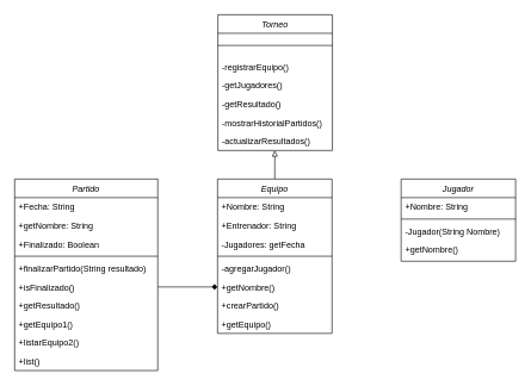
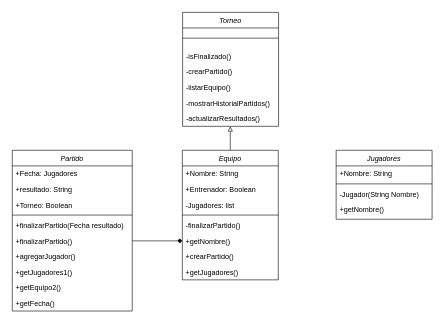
- <mxCell id="4" value="-registrarEquipo()" style="text;align=left;verticalAlign=top;spacingLeft=4;spacingRight=4;overflow=hidden;rotatable=0;points=[[0,0.5],[1,0.5]];portConstraint=eastwest;" parent="2" vertex="1"><mxGeometry y="60" width="160" height="26" as="geometry" /></mxCell>
+ <mxCell id="4" value="-isFinalizado()" style="text;align=left;verticalAlign=top;spacingLeft=4;spacingRight=4;overflow=hidden;rotatable=0;points=[[0,0.5],[1,0.5]];portConstraint=eastwest;" parent="2" vertex="1"><mxGeometry y="60" width="160" height="26" as="geometry" /></mxCell>
- <mxCell id="5" value="-getJugadores()" style="text;align=left;verticalAlign=top;spacingLeft=4;spacingRight=4;overflow=hidden;rotatable=0;points=[[0,0.5],[1,0.5]];portConstraint=eastwest;" parent="2" vertex="1"><mxGeometry y="86" width="160" height="26" as="geometry" /></mxCell>
+ <mxCell id="5" value="-crearPartido()" style="text;align=left;verticalAlign=top;spacingLeft=4;spacingRight=4;overflow=hidden;rotatable=0;points=[[0,0.5],[1,0.5]];portConstraint=eastwest;" parent="2" vertex="1"><mxGeometry y="86" width="160" height="26" as="geometry" /></mxCell>
- <mxCell id="6" value="-getResultado()" style="text;align=left;verticalAlign=top;spacingLeft=4;spacingRight=4;overflow=hidden;rotatable=0;points=[[0,0.5],[1,0.5]];portConstraint=eastwest;" parent="2" vertex="1"><mxGeometry y="112" width="160" height="26" as="geometry" /></mxCell>
+ <mxCell id="6" value="-listarEquipo()" style="text;align=left;verticalAlign=top;spacingLeft=4;spacingRight=4;overflow=hidden;rotatable=0;points=[[0,0.5],[1,0.5]];portConstraint=eastwest;" parent="2" vertex="1"><mxGeometry y="112" width="160" height="26" as="geometry" /></mxCell>
- <mxCell id="19" value="Jugador" style="swimlane;fontStyle=2;align=center;verticalAlign=top;childLayout=stackLayout;horizontal=1;startSize=26;horizontalStack=0;resizeParent=1;resizeLast=0;collapsible=1;marginBottom=0;rounded=0;shadow=0;strokeWidth=1;" parent="1" vertex="1"><mxGeometry x="560" y="250" width="160" height="115" as="geometry"><mxRectangle x="230" y="140" width="160" height="26" as="alternateBounds" /></mxGeometry></mxCell>
+ <mxCell id="19" value="Jugadores" style="swimlane;fontStyle=2;align=center;verticalAlign=top;childLayout=stackLayout;horizontal=1;startSize=26;horizontalStack=0;resizeParent=1;resizeLast=0;collapsible=1;marginBottom=0;rounded=0;shadow=0;strokeWidth=1;" parent="1" vertex="1"><mxGeometry x="560" y="250" width="160" height="115" as="geometry"><mxRectangle x="230" y="140" width="160" height="26" as="alternateBounds" /></mxGeometry></mxCell>
- <mxCell id="25" value="+Fecha: String" style="text;align=left;verticalAlign=top;spacingLeft=4;spacingRight=4;overflow=hidden;rotatable=0;points=[[0,0.5],[1,0.5]];portConstraint=eastwest;" parent="24" vertex="1"><mxGeometry y="26" width="200" height="26" as="geometry" /></mxCell>
+ <mxCell id="25" value="+Fecha: Jugadores" style="text;align=left;verticalAlign=top;spacingLeft=4;spacingRight=4;overflow=hidden;rotatable=0;points=[[0,0.5],[1,0.5]];portConstraint=eastwest;" parent="24" vertex="1"><mxGeometry y="26" width="200" height="26" as="geometry" /></mxCell>
- <mxCell id="26" value="+getNombre: String" style="text;align=left;verticalAlign=top;spacingLeft=4;spacingRight=4;overflow=hidden;rotatable=0;points=[[0,0.5],[1,0.5]];portConstraint=eastwest;rounded=0;shadow=0;html=0;" parent="24" vertex="1"><mxGeometry y="52" width="200" height="26" as="geometry" /></mxCell>
+ <mxCell id="26" value="+resultado: String" style="text;align=left;verticalAlign=top;spacingLeft=4;spacingRight=4;overflow=hidden;rotatable=0;points=[[0,0.5],[1,0.5]];portConstraint=eastwest;rounded=0;shadow=0;html=0;" parent="24" vertex="1"><mxGeometry y="52" width="200" height="26" as="geometry" /></mxCell>
- <mxCell id="12" value="+Entrenador: String" style="text;align=left;verticalAlign=top;spacingLeft=4;spacingRight=4;overflow=hidden;rotatable=0;points=[[0,0.5],[1,0.5]];portConstraint=eastwest;rounded=0;shadow=0;html=0;" parent="10" vertex="1"><mxGeometry y="52" width="160" height="26" as="geometry" /></mxCell>
+ <mxCell id="12" value="+Entrenador: Boolean" style="text;align=left;verticalAlign=top;spacingLeft=4;spacingRight=4;overflow=hidden;rotatable=0;points=[[0,0.5],[1,0.5]];portConstraint=eastwest;rounded=0;shadow=0;html=0;" parent="10" vertex="1"><mxGeometry y="52" width="160" height="26" as="geometry" /></mxCell>
- <mxCell id="27" value="+Finalizado: Boolean" style="text;align=left;verticalAlign=top;spacingLeft=4;spacingRight=4;overflow=hidden;rotatable=0;points=[[0,0.5],[1,0.5]];portConstraint=eastwest;rounded=0;shadow=0;html=0;" parent="24" vertex="1"><mxGeometry y="78" width="200" height="26" as="geometry" /></mxCell>
+ <mxCell id="27" value="+Torneo: Boolean" style="text;align=left;verticalAlign=top;spacingLeft=4;spacingRight=4;overflow=hidden;rotatable=0;points=[[0,0.5],[1,0.5]];portConstraint=eastwest;rounded=0;shadow=0;html=0;" parent="24" vertex="1"><mxGeometry y="78" width="200" height="26" as="geometry" /></mxCell>
- <mxCell id="13" value="-Jugadores: getFecha" style="text;align=left;verticalAlign=top;spacingLeft=4;spacingRight=4;overflow=hidden;rotatable=0;points=[[0,0.5],[1,0.5]];portConstraint=eastwest;rounded=0;shadow=0;html=0;" parent="10" vertex="1"><mxGeometry y="78" width="160" height="26" as="geometry" /></mxCell>
+ <mxCell id="13" value="-Jugadores: list" style="text;align=left;verticalAlign=top;spacingLeft=4;spacingRight=4;overflow=hidden;rotatable=0;points=[[0,0.5],[1,0.5]];portConstraint=eastwest;rounded=0;shadow=0;html=0;" parent="10" vertex="1"><mxGeometry y="78" width="160" height="26" as="geometry" /></mxCell>
- <mxCell id="29" value="+finalizarPartido(String resultado)" style="text;align=left;verticalAlign=top;spacingLeft=4;spacingRight=4;overflow=hidden;rotatable=0;points=[[0,0.5],[1,0.5]];portConstraint=eastwest;" parent="24" vertex="1"><mxGeometry y="112" width="200" height="26" as="geometry" /></mxCell>
+ <mxCell id="29" value="+finalizarPartido(Fecha resultado)" style="text;align=left;verticalAlign=top;spacingLeft=4;spacingRight=4;overflow=hidden;rotatable=0;points=[[0,0.5],[1,0.5]];portConstraint=eastwest;" parent="24" vertex="1"><mxGeometry y="112" width="200" height="26" as="geometry" /></mxCell>
- <mxCell id="15" value="-agregarJugador()" style="text;align=left;verticalAlign=top;spacingLeft=4;spacingRight=4;overflow=hidden;rotatable=0;points=[[0,0.5],[1,0.5]];portConstraint=eastwest;" parent="10" vertex="1"><mxGeometry y="112" width="160" height="26" as="geometry" /></mxCell>
+ <mxCell id="15" value="-finalizarPartido()" style="text;align=left;verticalAlign=top;spacingLeft=4;spacingRight=4;overflow=hidden;rotatable=0;points=[[0,0.5],[1,0.5]];portConstraint=eastwest;" parent="10" vertex="1"><mxGeometry y="112" width="160" height="26" as="geometry" /></mxCell>
- <mxCell id="30" value="+isFinalizado()" style="text;align=left;verticalAlign=top;spacingLeft=4;spacingRight=4;overflow=hidden;rotatable=0;points=[[0,0.5],[1,0.5]];portConstraint=eastwest;" parent="24" vertex="1"><mxGeometry y="138" width="200" height="26" as="geometry" /></mxCell>
+ <mxCell id="30" value="+finalizarPartido()" style="text;align=left;verticalAlign=top;spacingLeft=4;spacingRight=4;overflow=hidden;rotatable=0;points=[[0,0.5],[1,0.5]];portConstraint=eastwest;" parent="24" vertex="1"><mxGeometry y="138" width="200" height="26" as="geometry" /></mxCell>
- <mxCell id="31" value="+getResultado()" style="text;align=left;verticalAlign=top;spacingLeft=4;spacingRight=4;overflow=hidden;rotatable=0;points=[[0,0.5],[1,0.5]];portConstraint=eastwest;" parent="24" vertex="1"><mxGeometry y="164" width="200" height="26" as="geometry" /></mxCell>
+ <mxCell id="31" value="+agregarJugador()" style="text;align=left;verticalAlign=top;spacingLeft=4;spacingRight=4;overflow=hidden;rotatable=0;points=[[0,0.5],[1,0.5]];portConstraint=eastwest;" parent="24" vertex="1"><mxGeometry y="164" width="200" height="26" as="geometry" /></mxCell>
- <mxCell id="32" value="+getEquipo1()" style="text;align=left;verticalAlign=top;spacingLeft=4;spacingRight=4;overflow=hidden;rotatable=0;points=[[0,0.5],[1,0.5]];portConstraint=eastwest;" parent="24" vertex="1"><mxGeometry y="190" width="200" height="26" as="geometry" /></mxCell>
+ <mxCell id="32" value="+getJugadores1()" style="text;align=left;verticalAlign=top;spacingLeft=4;spacingRight=4;overflow=hidden;rotatable=0;points=[[0,0.5],[1,0.5]];portConstraint=eastwest;" parent="24" vertex="1"><mxGeometry y="190" width="200" height="26" as="geometry" /></mxCell>
- <mxCell id="18" value="+getEquipo()" style="text;align=left;verticalAlign=top;spacingLeft=4;spacingRight=4;overflow=hidden;rotatable=0;points=[[0,0.5],[1,0.5]];portConstraint=eastwest;" parent="10" vertex="1"><mxGeometry y="190" width="160" height="26" as="geometry" /></mxCell>
+ <mxCell id="18" value="+getJugadores()" style="text;align=left;verticalAlign=top;spacingLeft=4;spacingRight=4;overflow=hidden;rotatable=0;points=[[0,0.5],[1,0.5]];portConstraint=eastwest;" parent="10" vertex="1"><mxGeometry y="190" width="160" height="26" as="geometry" /></mxCell>
- <mxCell id="33" value="+listarEquipo2()" style="text;align=left;verticalAlign=top;spacingLeft=4;spacingRight=4;overflow=hidden;rotatable=0;points=[[0,0.5],[1,0.5]];portConstraint=eastwest;" parent="24" vertex="1"><mxGeometry y="216" width="200" height="26" as="geometry" /></mxCell>
+ <mxCell id="33" value="+getEquipo2()" style="text;align=left;verticalAlign=top;spacingLeft=4;spacingRight=4;overflow=hidden;rotatable=0;points=[[0,0.5],[1,0.5]];portConstraint=eastwest;" parent="24" vertex="1"><mxGeometry y="216" width="200" height="26" as="geometry" /></mxCell>
- <mxCell id="34" value="+list()" style="text;align=left;verticalAlign=top;spacingLeft=4;spacingRight=4;overflow=hidden;rotatable=0;points=[[0,0.5],[1,0.5]];portConstraint=eastwest;" parent="24" vertex="1"><mxGeometry y="242" width="200" height="26" as="geometry" /></mxCell>
+ <mxCell id="34" value="+getFecha()" style="text;align=left;verticalAlign=top;spacingLeft=4;spacingRight=4;overflow=hidden;rotatable=0;points=[[0,0.5],[1,0.5]];portConstraint=eastwest;" parent="24" vertex="1"><mxGeometry y="242" width="200" height="26" as="geometry" /></mxCell>
